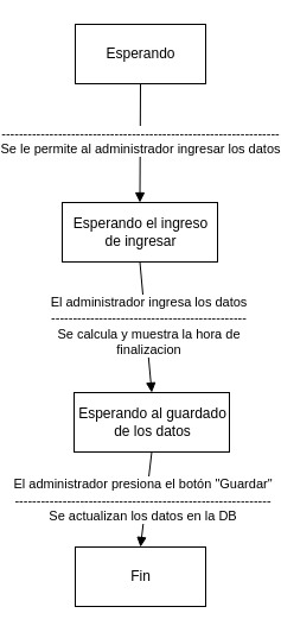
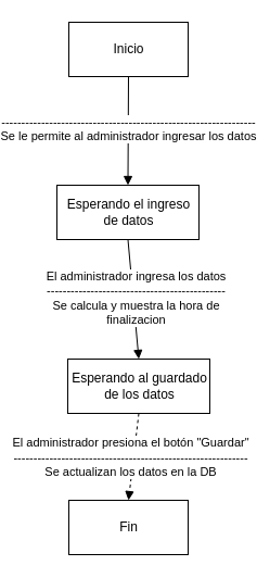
- <mxCell id="3" value="Esperando" style="html=1;" vertex="1" parent="1"><mxGeometry x="31" y="20" width="110" height="50" as="geometry" /></mxCell>
+ <mxCell id="3" value="Inicio" style="html=1;" vertex="1" parent="1"><mxGeometry x="31" y="20" width="110" height="50" as="geometry" /></mxCell>
- <mxCell id="4" value="Esperando el ingreso&lt;br&gt;de ingresar" style="html=1;" vertex="1" parent="1"><mxGeometry x="20" y="170" width="131" height="50" as="geometry" /></mxCell>
+ <mxCell id="4" value="Esperando el ingreso&lt;br&gt;de datos" style="html=1;" vertex="1" parent="1"><mxGeometry x="20" y="170" width="131" height="50" as="geometry" /></mxCell>
- <mxCell id="8" value="El administrador presiona el botón &quot;Guardar&quot;&lt;br&gt;-----------------------------------------------------------&lt;br&gt;Se actualizan los datos en la DB" style="html=1;verticalAlign=bottom;endArrow=block;rounded=0;exitX=0.5;exitY=1;exitDx=0;exitDy=0;entryX=0.5;entryY=0;entryDx=0;entryDy=0;" edge="1" parent="1" source="5" target="7"><mxGeometry x="0.556" width="80" relative="1" as="geometry"><mxPoint x="102" y="390" as="sourcePoint" /><mxPoint x="86" y="420" as="targetPoint" /><mxPoint as="offset" /></mxGeometry></mxCell>
+ <mxCell id="8" value="El administrador presiona el botón &quot;Guardar&quot;&lt;br&gt;-----------------------------------------------------------&lt;br&gt;Se actualizan los datos en la DB" style="html=1;verticalAlign=bottom;endArrow=block;rounded=0;exitX=0.5;exitY=1;exitDx=0;exitDy=0;entryX=0.5;entryY=0;entryDx=0;entryDy=0;dashed=1;" edge="1" parent="1" source="5" target="7"><mxGeometry x="0.556" width="80" relative="1" as="geometry"><mxPoint x="102" y="390" as="sourcePoint" /><mxPoint x="86" y="420" as="targetPoint" /><mxPoint as="offset" /></mxGeometry></mxCell>
